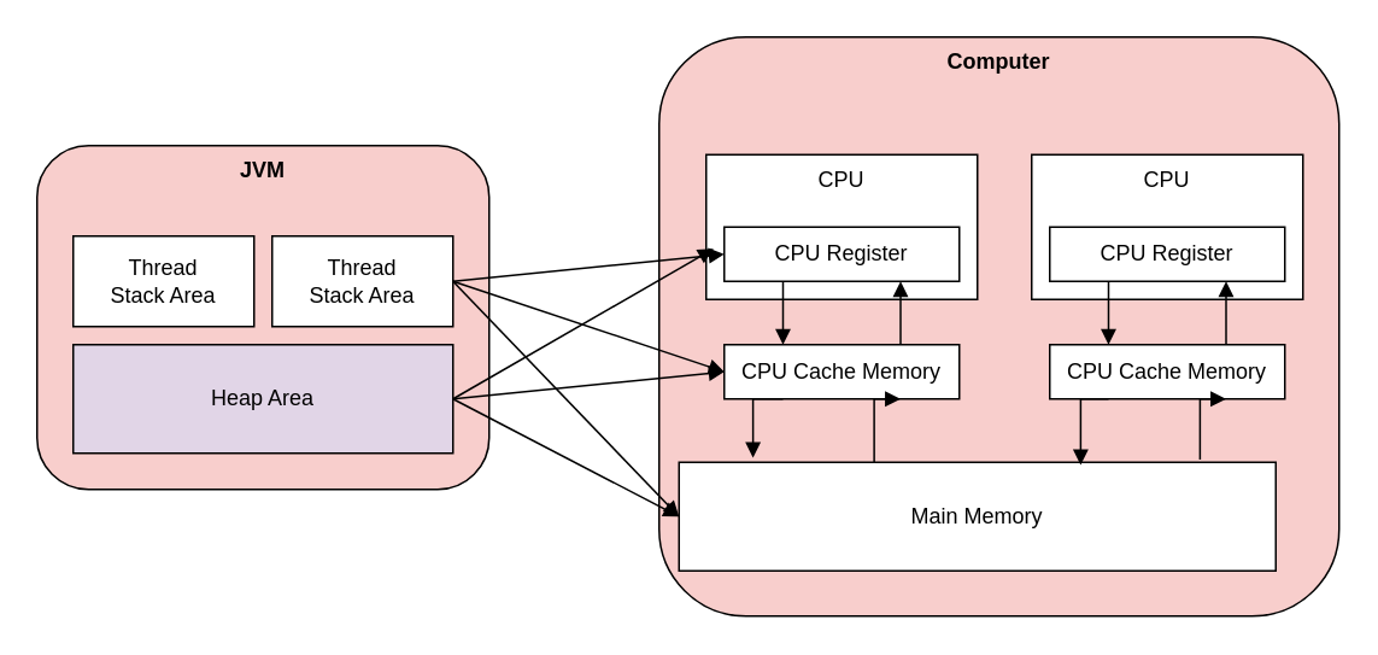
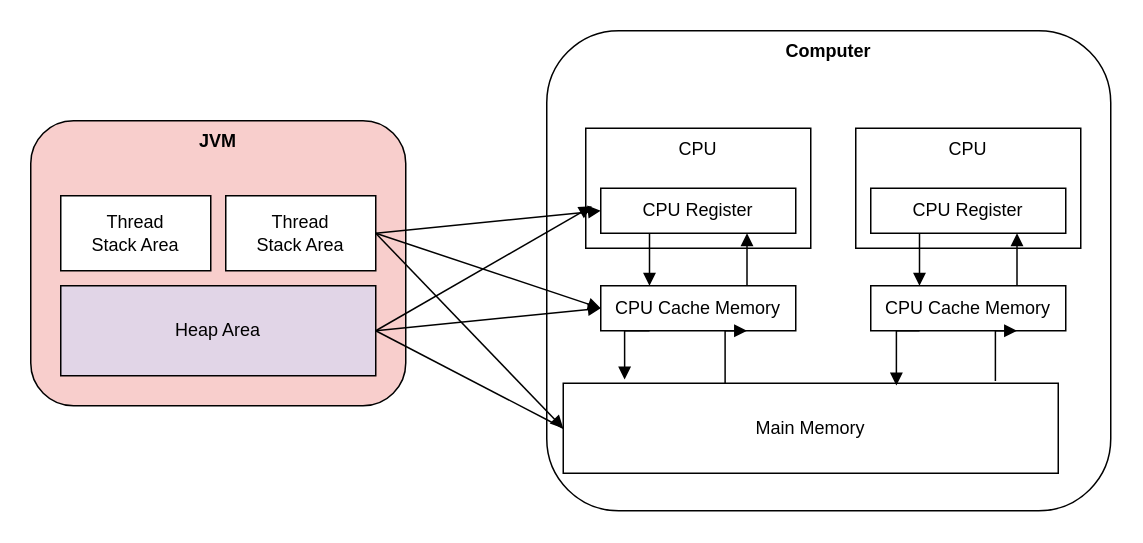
- <mxCell id="6" value="Computer" style="rounded=1;whiteSpace=wrap;html=1;fontStyle=1;verticalAlign=top;fillColor=#f8cecc;" vertex="1" parent="1"><mxGeometry x="364" y="20" width="376" height="320" as="geometry" /></mxCell>
+ <mxCell id="6" value="Computer" style="rounded=1;whiteSpace=wrap;html=1;fontStyle=1;verticalAlign=top;" vertex="1" parent="1"><mxGeometry x="364" y="20" width="376" height="320" as="geometry" /></mxCell>
- <mxCell id="23" style="rounded=0;orthogonalLoop=1;jettySize=auto;html=1;entryX=0;entryY=0.5;entryDx=0;entryDy=0;endArrow=block;endFill=1;exitX=1;exitY=0.5;exitDx=0;exitDy=0;" edge="1" parent="1" source="5" target="10"><mxGeometry relative="1" as="geometry" /></mxCell>
+ <mxCell id="23" style="rounded=0;orthogonalLoop=1;jettySize=auto;html=1;entryX=0;entryY=0.5;entryDx=0;entryDy=0;endArrow=none;endFill=1;exitX=1;exitY=0.5;exitDx=0;exitDy=0;" edge="1" parent="1" source="5" target="10"><mxGeometry relative="1" as="geometry" /></mxCell>
